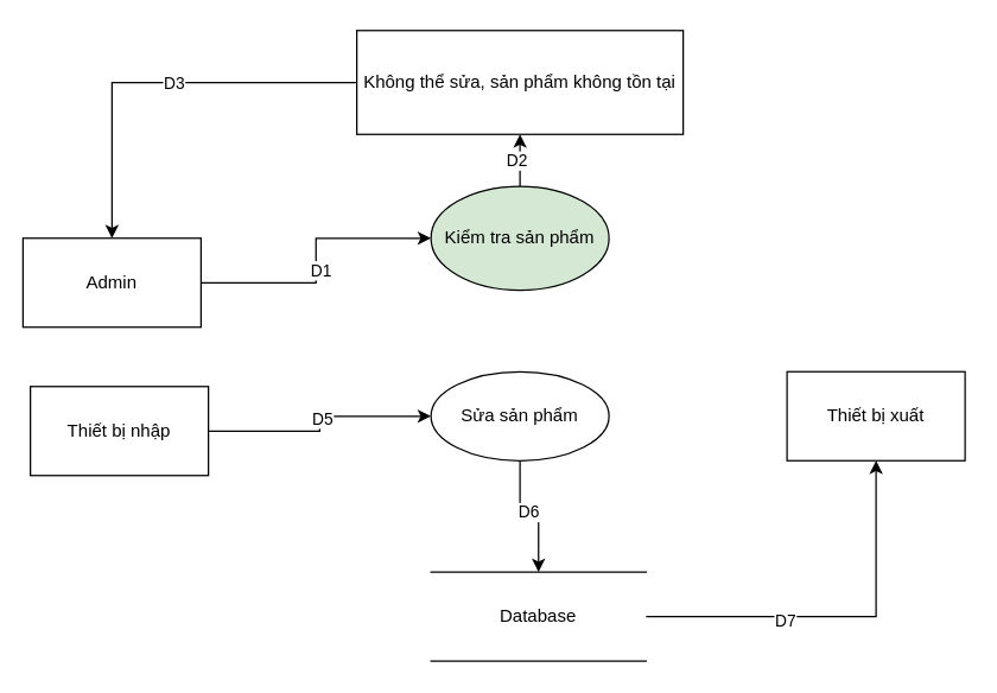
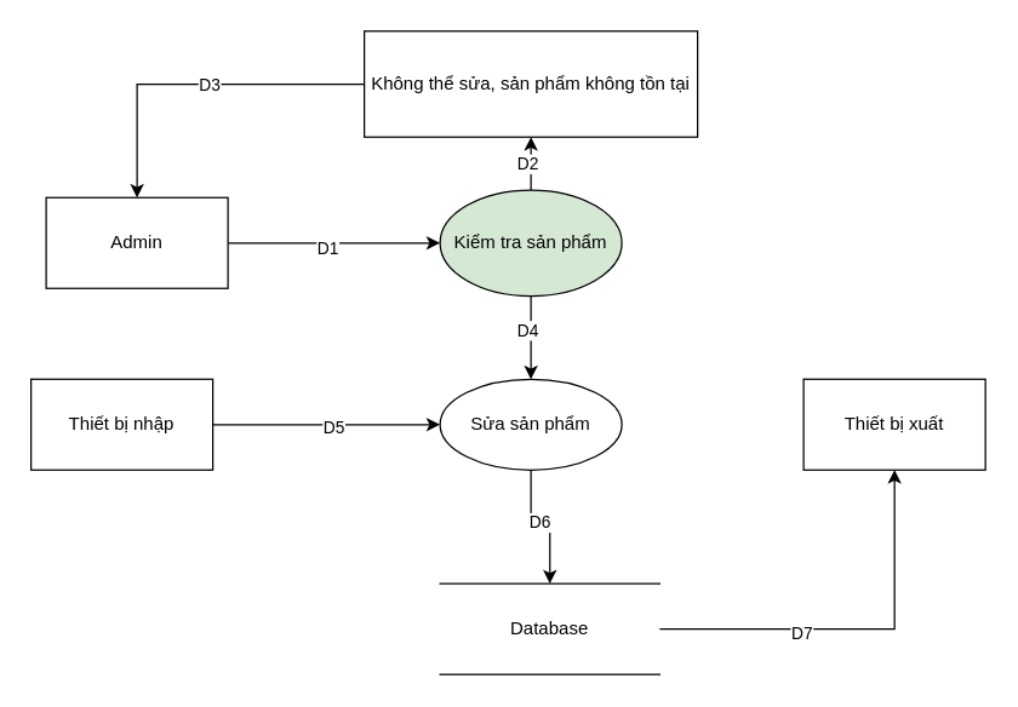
- <mxCell id="4" value="Admin" style="rounded=0;whiteSpace=wrap;html=1;" vertex="1" parent="1"><mxGeometry x="15" y="160" width="120" height="60" as="geometry" /></mxCell>
+ <mxCell id="4" value="Admin" style="rounded=0;whiteSpace=wrap;html=1;" vertex="1" parent="1"><mxGeometry x="30" y="130" width="120" height="60" as="geometry" /></mxCell>
+ <mxCell id="17" style="edgeStyle=orthogonalEdgeStyle;rounded=0;orthogonalLoop=1;jettySize=auto;html=1;entryX=0.5;entryY=0;entryDx=0;entryDy=0;" edge="1" parent="1" source="19" target="7"><mxGeometry relative="1" as="geometry" /></mxCell>
+ <mxCell id="18" value="D4" style="edgeLabel;html=1;align=center;verticalAlign=middle;resizable=0;points=[];" vertex="1" connectable="0" parent="17"><mxGeometry x="-0.193" y="-3" relative="1" as="geometry"><mxPoint as="offset" /></mxGeometry></mxCell>
- <mxCell id="10" value="Thiết bị nhập" style="rounded=0;whiteSpace=wrap;html=1;" vertex="1" parent="1"><mxGeometry x="20" y="260" width="120" height="60" as="geometry" /></mxCell>
+ <mxCell id="10" value="Thiết bị nhập" style="rounded=0;whiteSpace=wrap;html=1;" vertex="1" parent="1"><mxGeometry x="20" y="250" width="120" height="60" as="geometry" /></mxCell>
